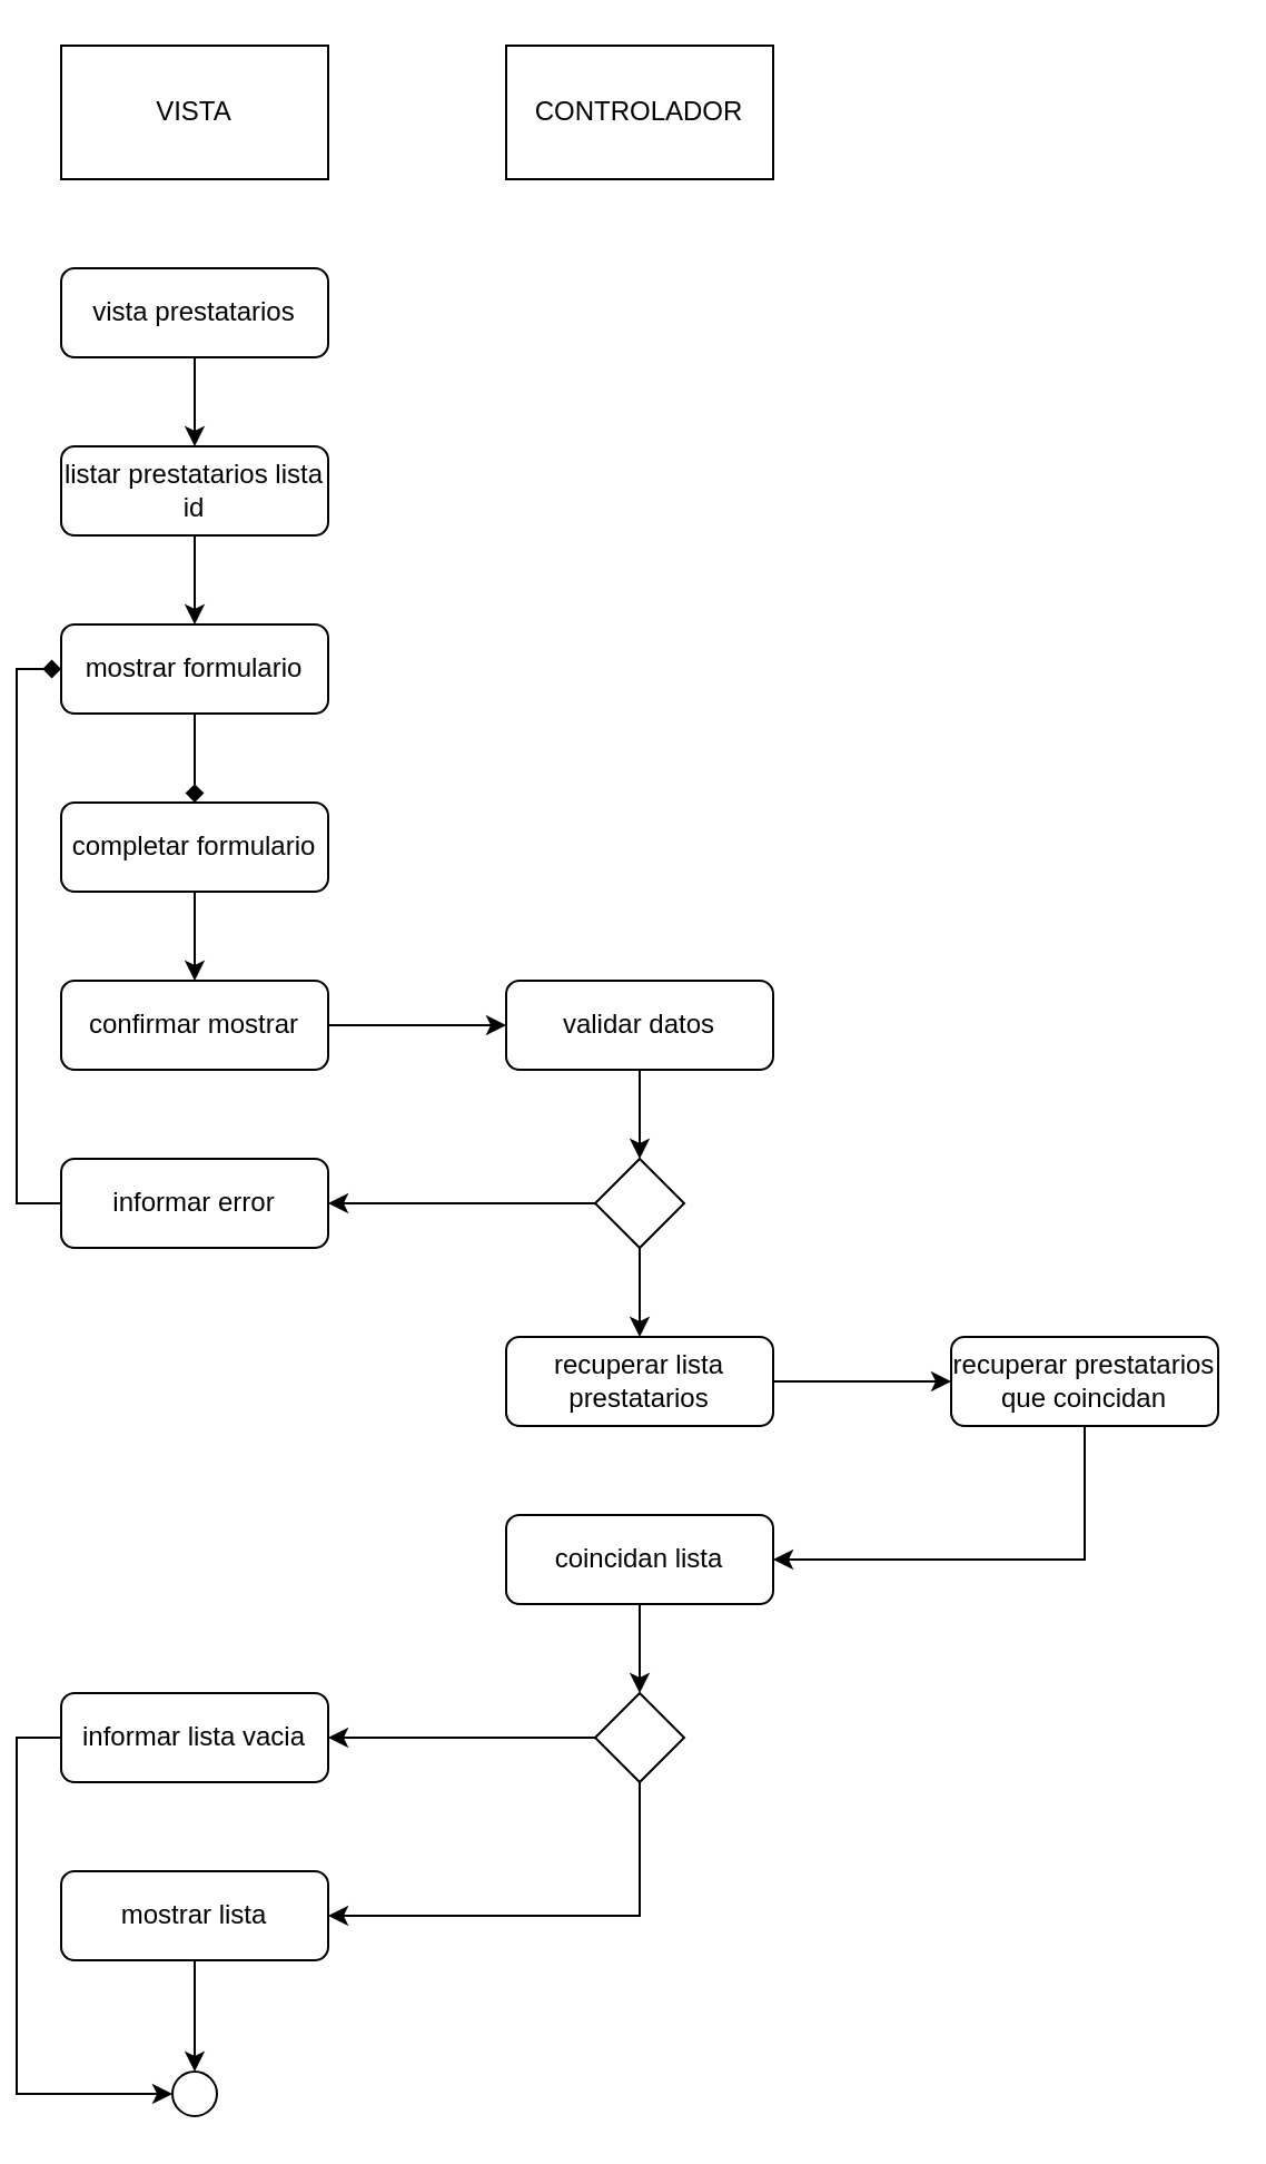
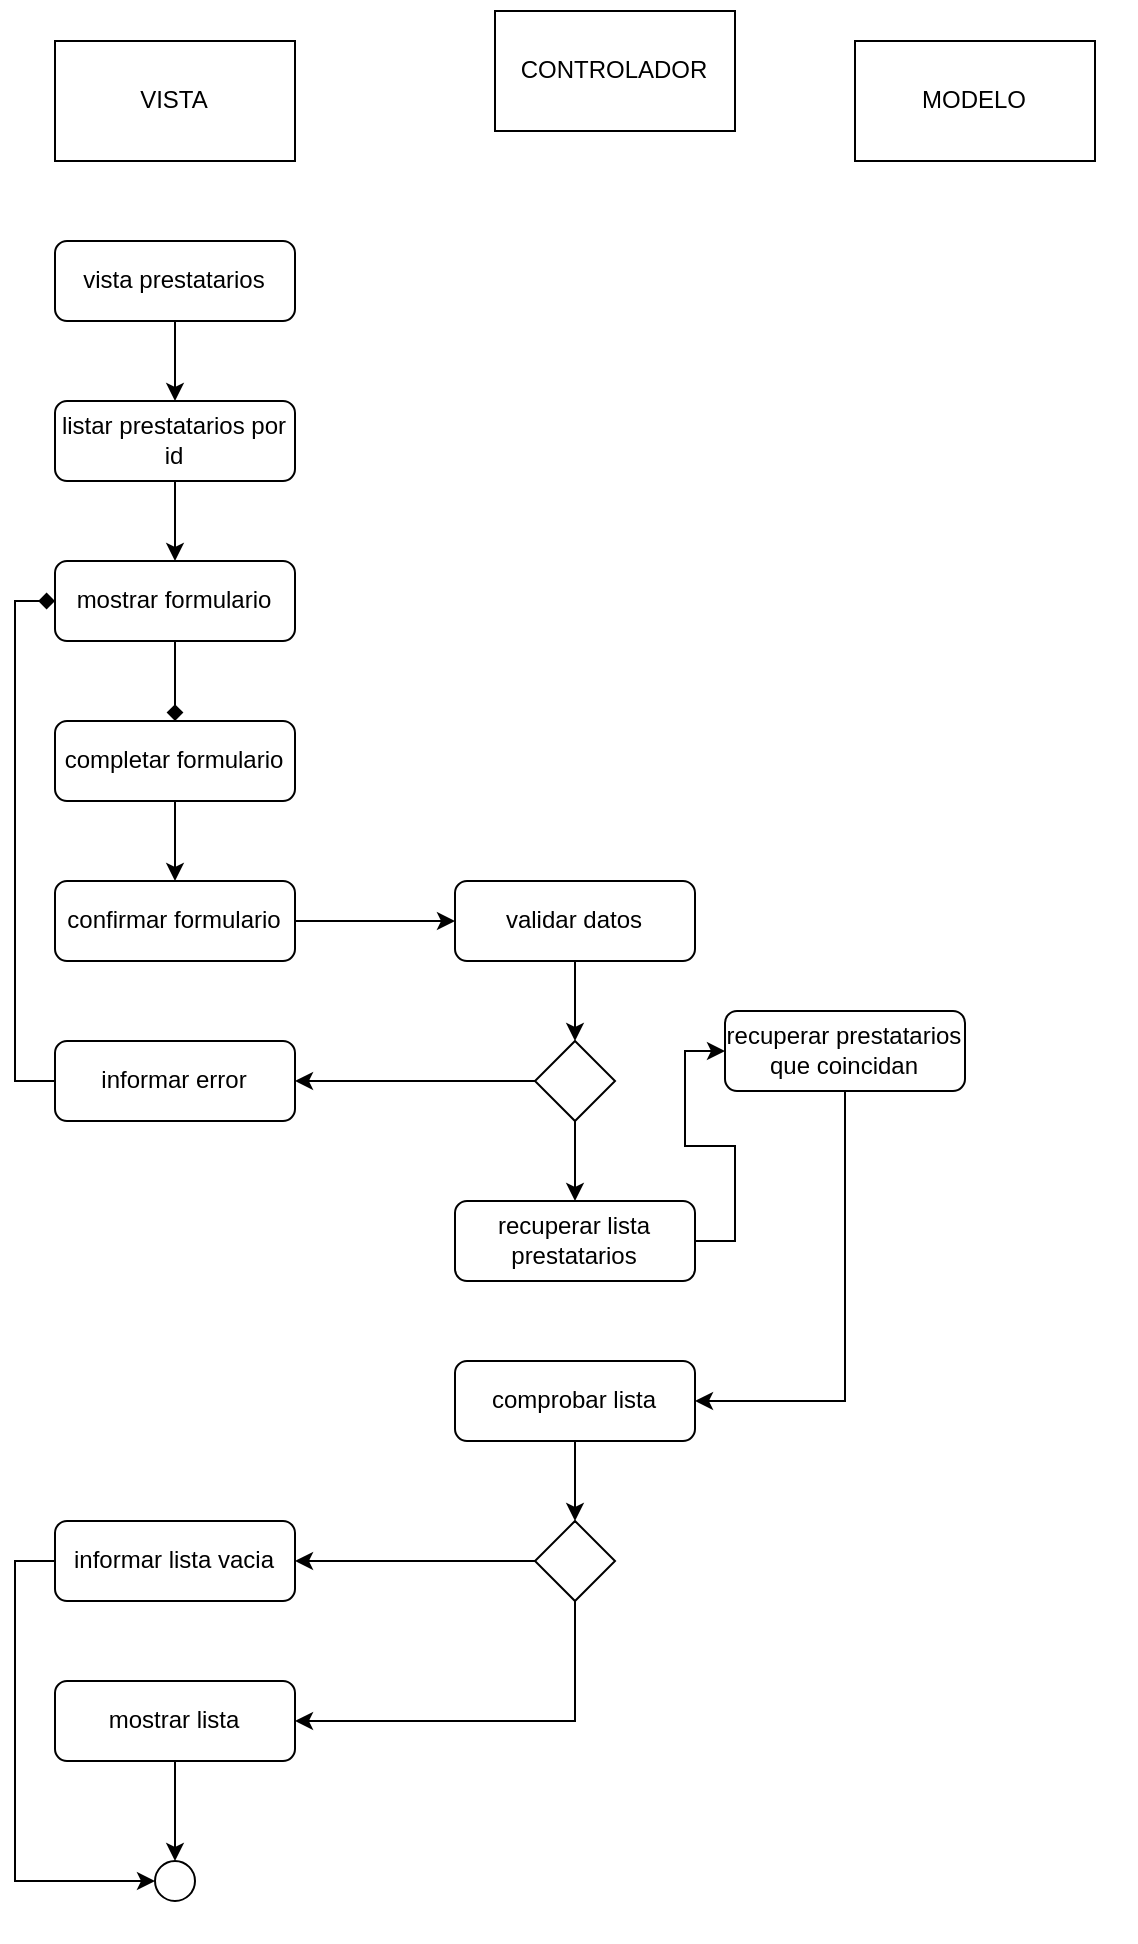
- <mxCell id="3" value="CONTROLADOR" style="rounded=0;whiteSpace=wrap;html=1;" vertex="1" parent="1"><mxGeometry x="220" y="20" width="120" height="60" as="geometry" /></mxCell>
+ <mxCell id="3" value="CONTROLADOR" style="rounded=0;whiteSpace=wrap;html=1;" vertex="1" parent="1"><mxGeometry x="240" y="5" width="120" height="60" as="geometry" /></mxCell>
+ <mxCell id="4" value="MODELO" style="rounded=0;whiteSpace=wrap;html=1;" vertex="1" parent="1"><mxGeometry x="420" y="20" width="120" height="60" as="geometry" /></mxCell>
- <mxCell id="9" value="listar prestatarios lista id" style="rounded=1;whiteSpace=wrap;html=1;" vertex="1" parent="1"><mxGeometry x="20" y="200" width="120" height="40" as="geometry" /></mxCell>
+ <mxCell id="9" value="listar prestatarios por id" style="rounded=1;whiteSpace=wrap;html=1;" vertex="1" parent="1"><mxGeometry x="20" y="200" width="120" height="40" as="geometry" /></mxCell>
- <mxCell id="28" value="confirmar mostrar" style="rounded=1;whiteSpace=wrap;html=1;" vertex="1" parent="1"><mxGeometry x="20" y="440" width="120" height="40" as="geometry" /></mxCell>
+ <mxCell id="28" value="confirmar formulario" style="rounded=1;whiteSpace=wrap;html=1;" vertex="1" parent="1"><mxGeometry x="20" y="440" width="120" height="40" as="geometry" /></mxCell>
- <mxCell id="13" value="recuperar prestatarios que coincidan" style="rounded=1;whiteSpace=wrap;html=1;" vertex="1" parent="1"><mxGeometry x="420" y="600" width="120" height="40" as="geometry" /></mxCell>
+ <mxCell id="13" value="recuperar prestatarios que coincidan" style="rounded=1;whiteSpace=wrap;html=1;" vertex="1" parent="1"><mxGeometry x="355" y="505" width="120" height="40" as="geometry" /></mxCell>
- <mxCell id="18" value="coincidan lista" style="rounded=1;whiteSpace=wrap;html=1;" vertex="1" parent="1"><mxGeometry x="220" y="680" width="120" height="40" as="geometry" /></mxCell>
+ <mxCell id="18" value="comprobar lista" style="rounded=1;whiteSpace=wrap;html=1;" vertex="1" parent="1"><mxGeometry x="220" y="680" width="120" height="40" as="geometry" /></mxCell>
